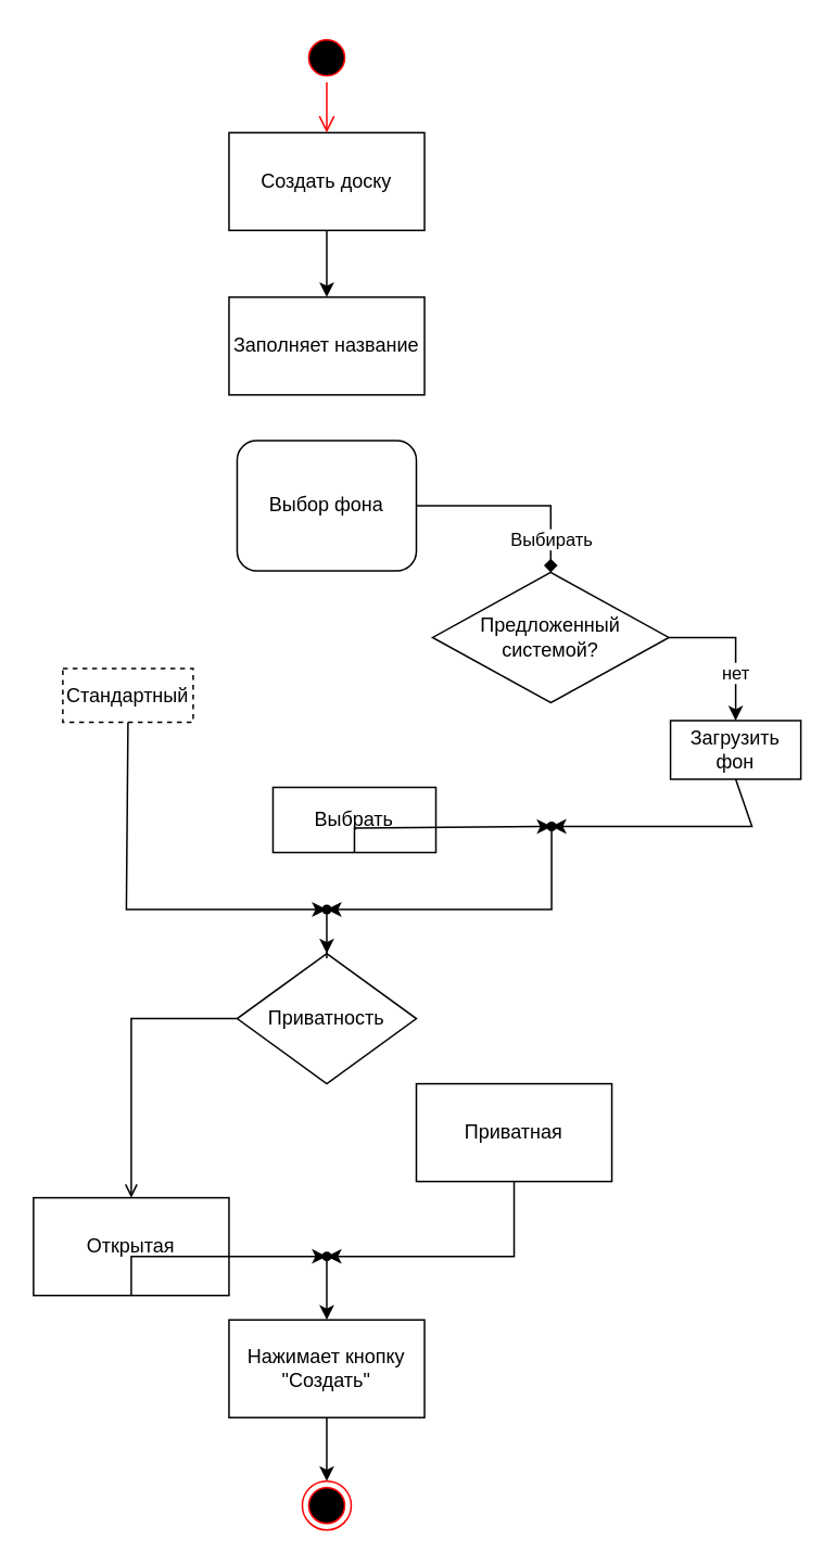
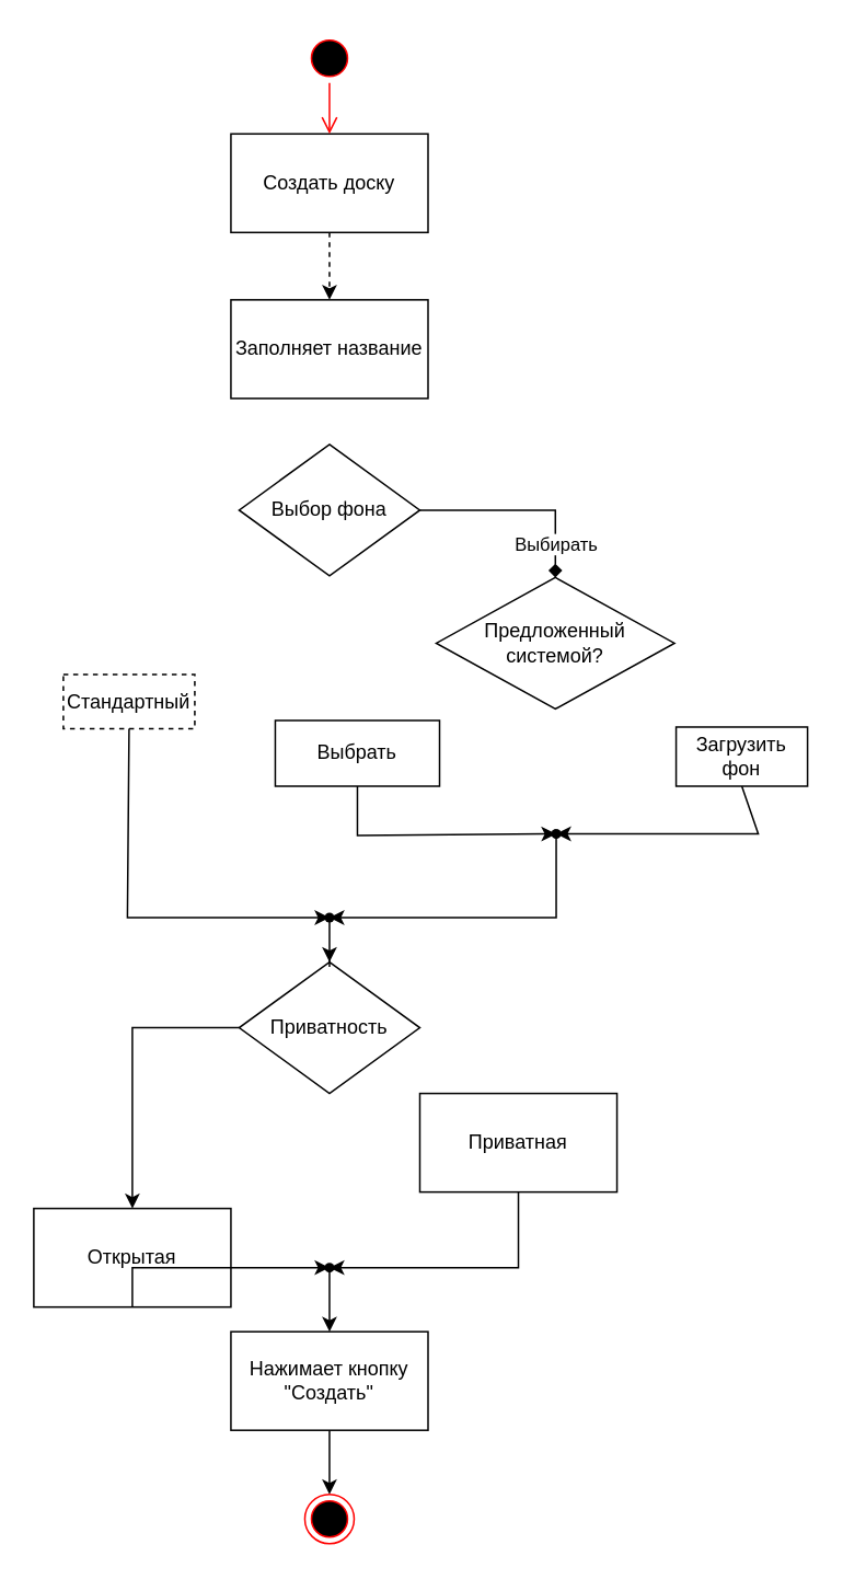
- <mxCell id="2" value="" style="edgeStyle=orthogonalEdgeStyle;rounded=0;orthogonalLoop=1;jettySize=auto;html=1;" parent="1" source="3" target="4" edge="1"><mxGeometry relative="1" as="geometry" /></mxCell>
+ <mxCell id="2" value="" style="edgeStyle=orthogonalEdgeStyle;rounded=0;orthogonalLoop=1;jettySize=auto;html=1;dashed=1;" parent="1" source="3" target="4" edge="1"><mxGeometry relative="1" as="geometry" /></mxCell>
- <mxCell id="6" value="Выбор фона" style="whiteSpace=wrap;html=1;fillColor=none;sketch=0;fillStyle=solid;rounded=1;" parent="1" vertex="1"><mxGeometry x="145" y="270" width="110" height="80" as="geometry" /></mxCell>
+ <mxCell id="6" value="Выбор фона" style="rhombus;whiteSpace=wrap;html=1;fillColor=none;sketch=0;fillStyle=solid;" parent="1" vertex="1"><mxGeometry x="145" y="270" width="110" height="80" as="geometry" /></mxCell>
- <mxCell id="8" value="нет" style="edgeStyle=orthogonalEdgeStyle;rounded=0;orthogonalLoop=1;jettySize=auto;html=1;" parent="1" source="9" target="10" edge="1"><mxGeometry x="0.372" relative="1" as="geometry"><mxPoint as="offset" /></mxGeometry></mxCell>
- <mxCell id="13" value="Выбрать" style="whiteSpace=wrap;html=1;fillColor=none;sketch=0;fillStyle=solid;" parent="1" vertex="1"><mxGeometry x="167" y="483" width="100" height="40" as="geometry" /></mxCell>
+ <mxCell id="13" value="Выбрать" style="whiteSpace=wrap;html=1;fillColor=none;sketch=0;fillStyle=solid;" parent="1" vertex="1"><mxGeometry x="167" y="438" width="100" height="40" as="geometry" /></mxCell>
- <mxCell id="11" value="" style="edgeStyle=orthogonalEdgeStyle;rounded=0;orthogonalLoop=1;jettySize=auto;html=1;entryX=0.5;entryY=0;entryDx=0;entryDy=0;endArrow=open;" parent="1" source="12" target="22" edge="1"><mxGeometry relative="1" as="geometry" /></mxCell>
+ <mxCell id="11" value="" style="edgeStyle=orthogonalEdgeStyle;rounded=0;orthogonalLoop=1;jettySize=auto;html=1;entryX=0.5;entryY=0;entryDx=0;entryDy=0;" parent="1" source="12" target="22" edge="1"><mxGeometry relative="1" as="geometry" /></mxCell>
